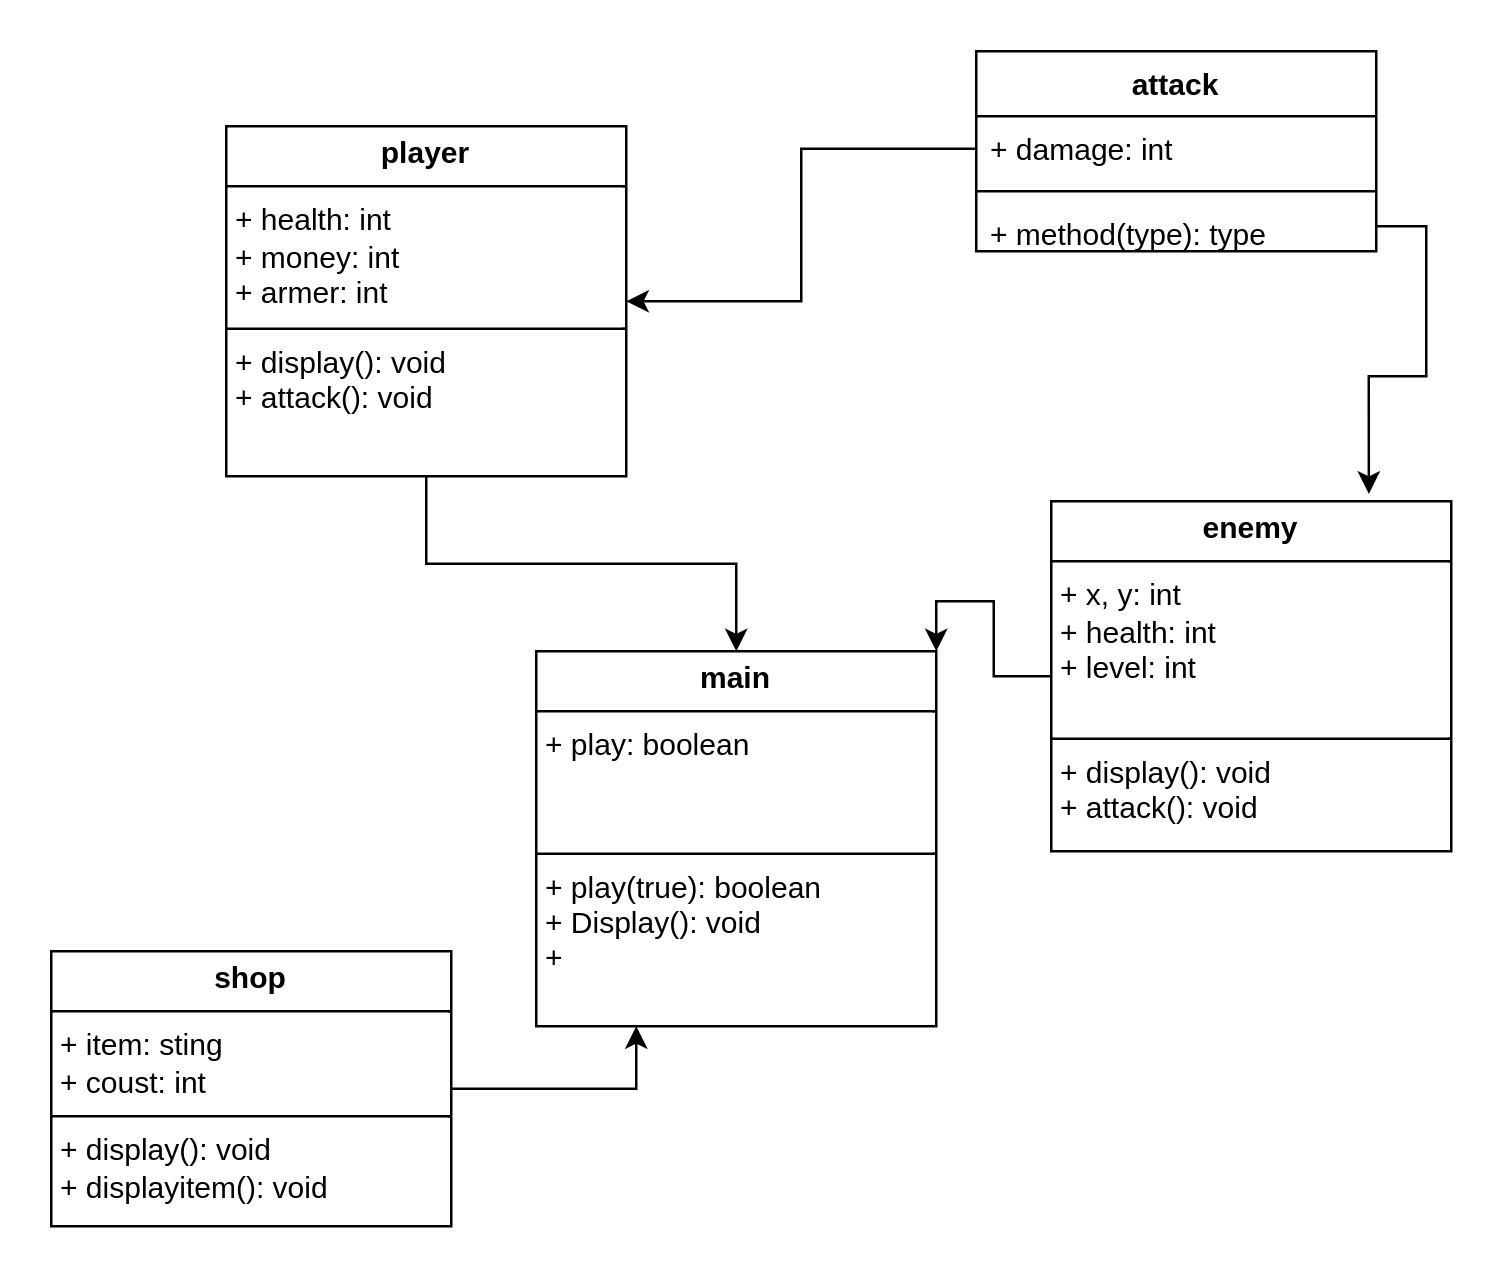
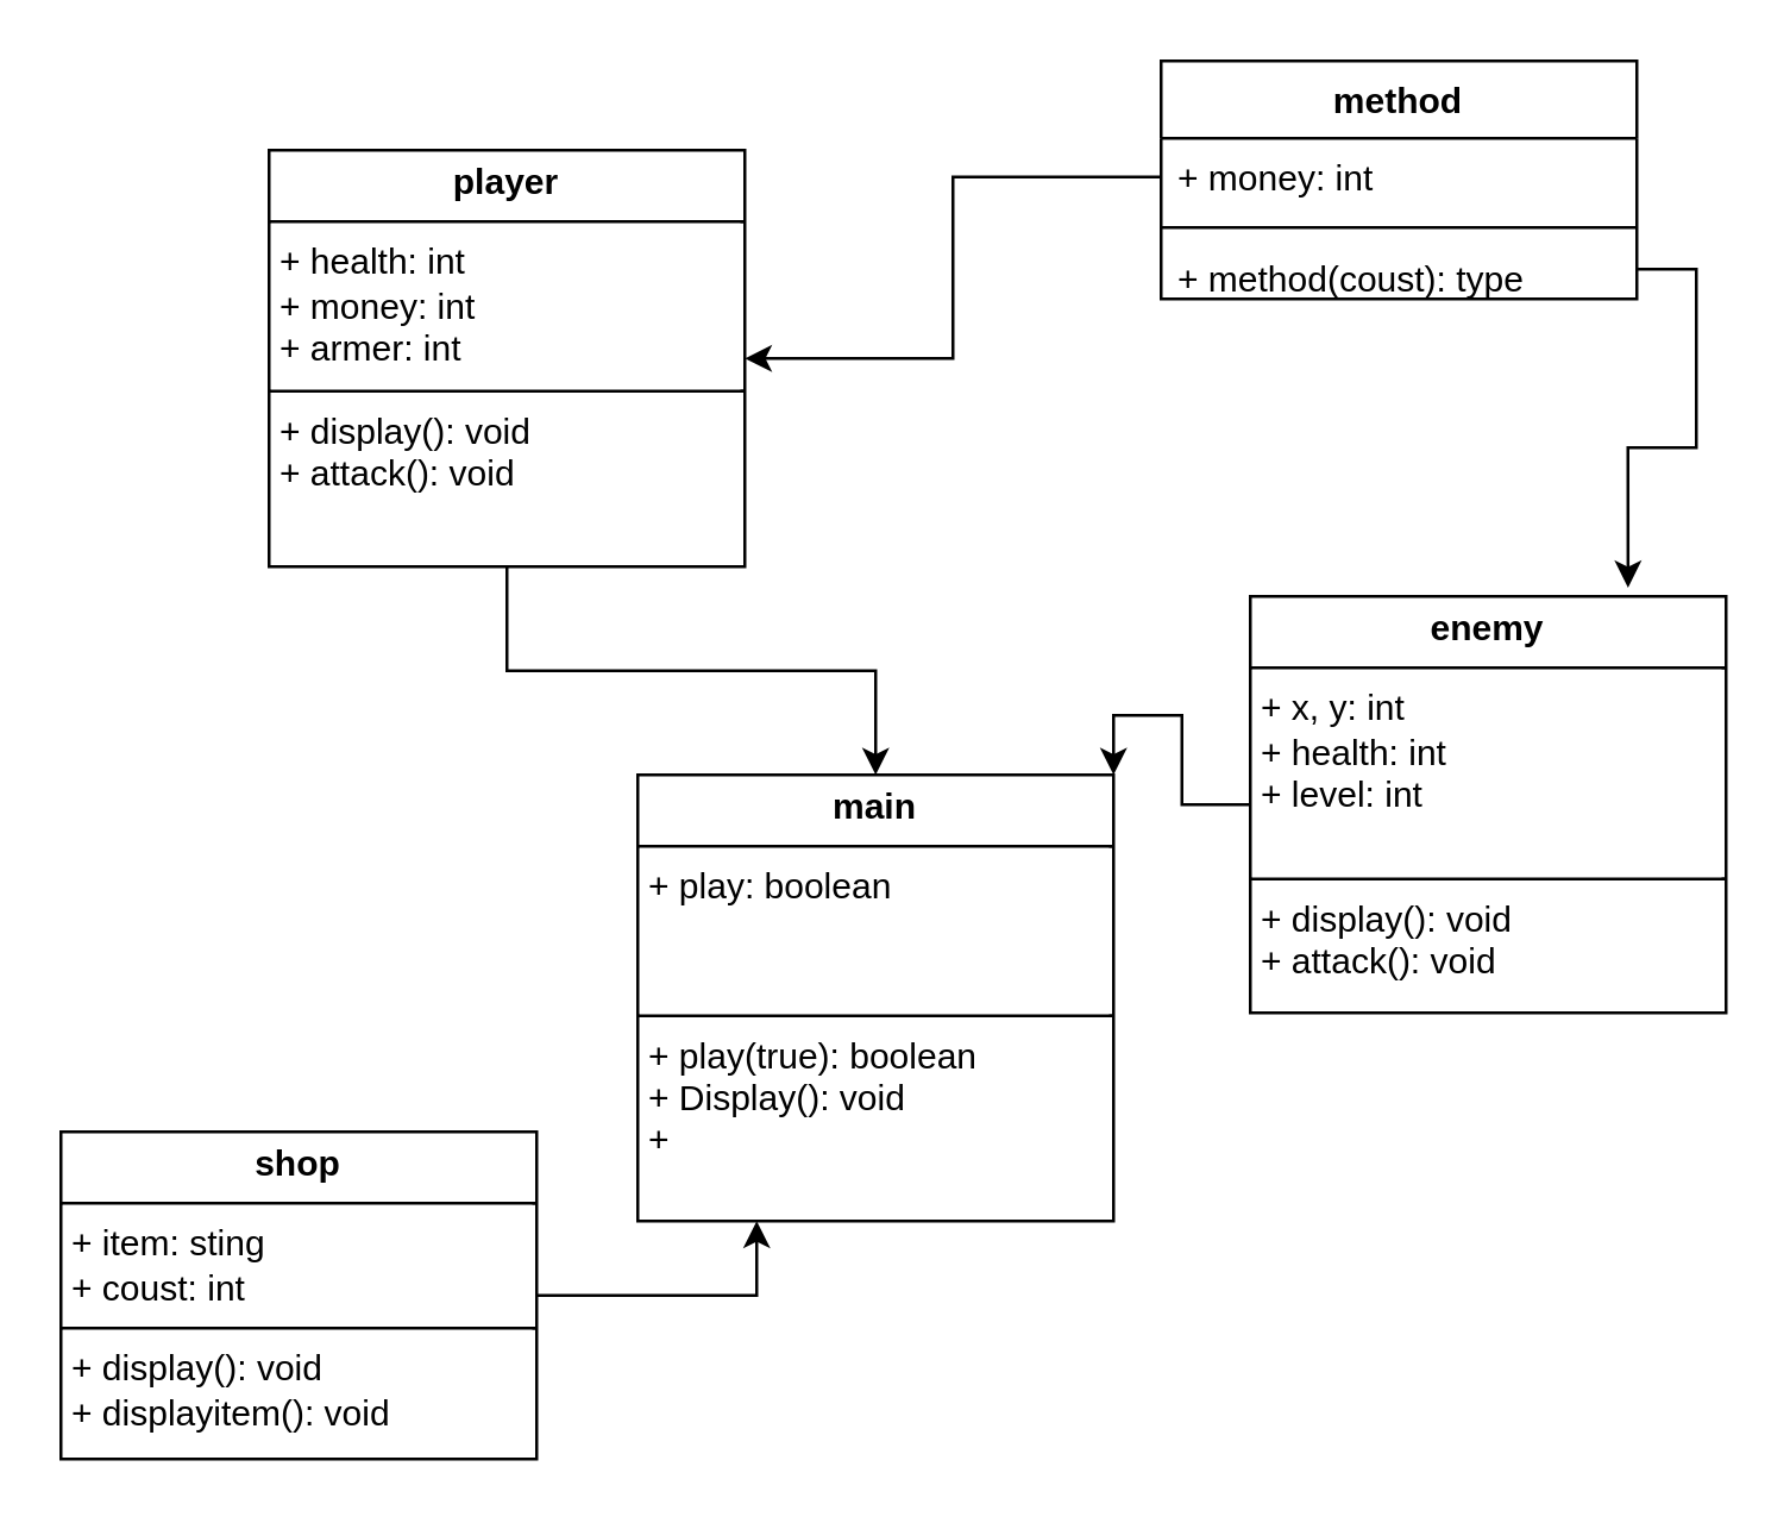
- <mxCell id="9" value="attack" style="swimlane;fontStyle=1;align=center;verticalAlign=top;childLayout=stackLayout;horizontal=1;startSize=26;horizontalStack=0;resizeParent=1;resizeParentMax=0;resizeLast=0;collapsible=1;marginBottom=0;whiteSpace=wrap;html=1;" vertex="1" parent="1"><mxGeometry x="390" y="20" width="160" height="80" as="geometry" /></mxCell>
+ <mxCell id="9" value="method" style="swimlane;fontStyle=1;align=center;verticalAlign=top;childLayout=stackLayout;horizontal=1;startSize=26;horizontalStack=0;resizeParent=1;resizeParentMax=0;resizeLast=0;collapsible=1;marginBottom=0;whiteSpace=wrap;html=1;" vertex="1" parent="1"><mxGeometry x="390" y="20" width="160" height="80" as="geometry" /></mxCell>
- <mxCell id="10" value="+ damage: int" style="text;strokeColor=none;fillColor=none;align=left;verticalAlign=top;spacingLeft=4;spacingRight=4;overflow=hidden;rotatable=0;points=[[0,0.5],[1,0.5]];portConstraint=eastwest;whiteSpace=wrap;html=1;" vertex="1" parent="9"><mxGeometry y="26" width="160" height="26" as="geometry" /></mxCell>
+ <mxCell id="10" value="+ money: int" style="text;strokeColor=none;fillColor=none;align=left;verticalAlign=top;spacingLeft=4;spacingRight=4;overflow=hidden;rotatable=0;points=[[0,0.5],[1,0.5]];portConstraint=eastwest;whiteSpace=wrap;html=1;" vertex="1" parent="9"><mxGeometry y="26" width="160" height="26" as="geometry" /></mxCell>
- <mxCell id="12" value="+ method(type): type" style="text;strokeColor=none;fillColor=none;align=left;verticalAlign=top;spacingLeft=4;spacingRight=4;overflow=hidden;rotatable=0;points=[[0,0.5],[1,0.5]];portConstraint=eastwest;whiteSpace=wrap;html=1;" vertex="1" parent="9"><mxGeometry y="60" width="160" height="20" as="geometry" /></mxCell>
+ <mxCell id="12" value="+ method(coust): type" style="text;strokeColor=none;fillColor=none;align=left;verticalAlign=top;spacingLeft=4;spacingRight=4;overflow=hidden;rotatable=0;points=[[0,0.5],[1,0.5]];portConstraint=eastwest;whiteSpace=wrap;html=1;" vertex="1" parent="9"><mxGeometry y="60" width="160" height="20" as="geometry" /></mxCell>
